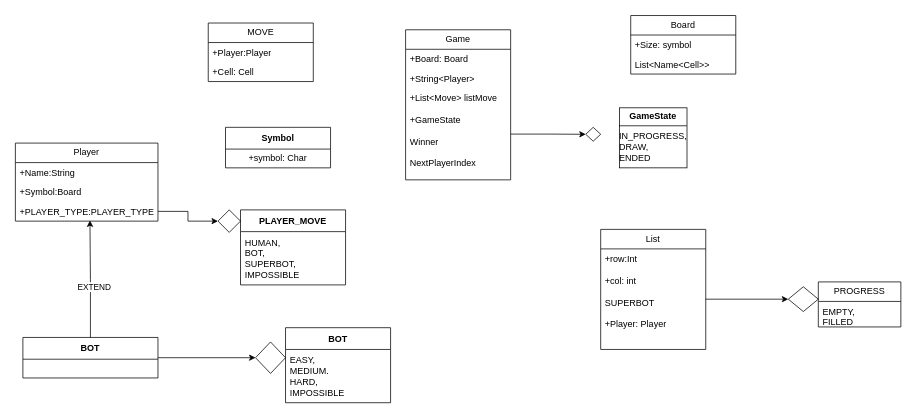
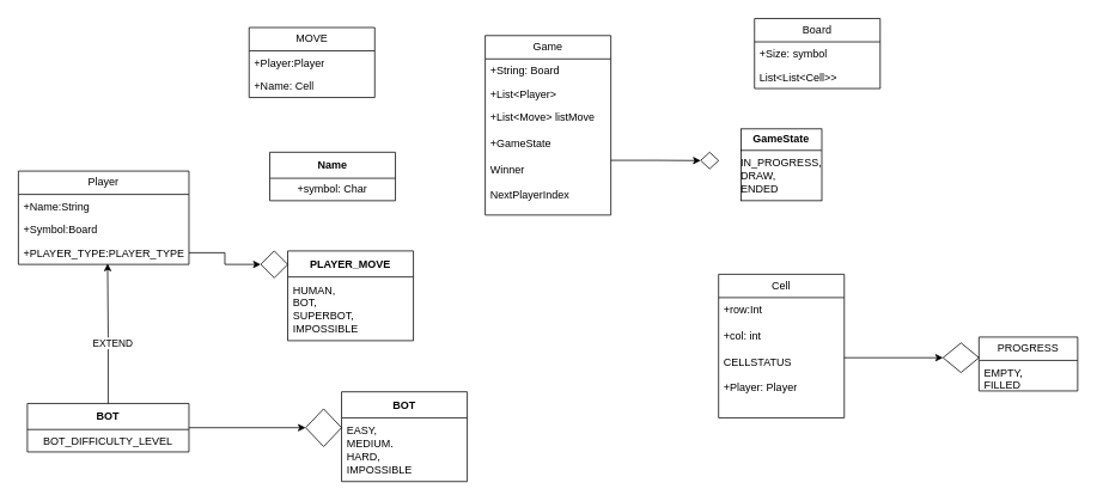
- <mxCell id="3" value="+Board: Board" style="text;strokeColor=none;fillColor=none;align=left;verticalAlign=top;spacingLeft=4;spacingRight=4;overflow=hidden;rotatable=0;points=[[0,0.5],[1,0.5]];portConstraint=eastwest;whiteSpace=wrap;html=1;" parent="2" vertex="1"><mxGeometry y="26" width="140" height="26" as="geometry" /></mxCell>
+ <mxCell id="3" value="+String: Board" style="text;strokeColor=none;fillColor=none;align=left;verticalAlign=top;spacingLeft=4;spacingRight=4;overflow=hidden;rotatable=0;points=[[0,0.5],[1,0.5]];portConstraint=eastwest;whiteSpace=wrap;html=1;" parent="2" vertex="1"><mxGeometry y="26" width="140" height="26" as="geometry" /></mxCell>
- <mxCell id="11" value="List&amp;lt;Name&amp;lt;Cell&amp;gt;&amp;gt;" style="text;strokeColor=none;fillColor=none;align=left;verticalAlign=top;spacingLeft=4;spacingRight=4;overflow=hidden;rotatable=0;points=[[0,0.5],[1,0.5]];portConstraint=eastwest;whiteSpace=wrap;html=1;" parent="9" vertex="1"><mxGeometry y="52" width="140" height="26" as="geometry" /></mxCell>
+ <mxCell id="11" value="List&amp;lt;List&amp;lt;Cell&amp;gt;&amp;gt;" style="text;strokeColor=none;fillColor=none;align=left;verticalAlign=top;spacingLeft=4;spacingRight=4;overflow=hidden;rotatable=0;points=[[0,0.5],[1,0.5]];portConstraint=eastwest;whiteSpace=wrap;html=1;" parent="9" vertex="1"><mxGeometry y="52" width="140" height="26" as="geometry" /></mxCell>
- <mxCell id="38" value="+Cell: Cell" style="text;strokeColor=none;fillColor=none;align=left;verticalAlign=top;spacingLeft=4;spacingRight=4;overflow=hidden;rotatable=0;points=[[0,0.5],[1,0.5]];portConstraint=eastwest;whiteSpace=wrap;html=1;" parent="36" vertex="1"><mxGeometry y="52" width="140" height="26" as="geometry" /></mxCell>
+ <mxCell id="38" value="+Name: Cell" style="text;strokeColor=none;fillColor=none;align=left;verticalAlign=top;spacingLeft=4;spacingRight=4;overflow=hidden;rotatable=0;points=[[0,0.5],[1,0.5]];portConstraint=eastwest;whiteSpace=wrap;html=1;" parent="36" vertex="1"><mxGeometry y="52" width="140" height="26" as="geometry" /></mxCell>
- <mxCell id="4" value="+String&amp;lt;Player&amp;gt;" style="text;strokeColor=none;fillColor=none;align=left;verticalAlign=top;spacingLeft=4;spacingRight=4;overflow=hidden;rotatable=0;points=[[0,0.5],[1,0.5]];portConstraint=eastwest;whiteSpace=wrap;html=1;" parent="2" vertex="1"><mxGeometry y="52" width="140" height="26" as="geometry" /></mxCell>
+ <mxCell id="4" value="+List&amp;lt;Player&amp;gt;" style="text;strokeColor=none;fillColor=none;align=left;verticalAlign=top;spacingLeft=4;spacingRight=4;overflow=hidden;rotatable=0;points=[[0,0.5],[1,0.5]];portConstraint=eastwest;whiteSpace=wrap;html=1;" parent="2" vertex="1"><mxGeometry y="52" width="140" height="26" as="geometry" /></mxCell>
- <mxCell id="22" value="Symbol" style="swimlane;fontStyle=1;align=center;verticalAlign=middle;childLayout=stackLayout;horizontal=1;startSize=29;horizontalStack=0;resizeParent=1;resizeParentMax=0;resizeLast=0;collapsible=0;marginBottom=0;html=1;whiteSpace=wrap;" parent="1" vertex="1"><mxGeometry x="300" y="169" width="140" height="54" as="geometry" /></mxCell>
+ <mxCell id="22" value="Name" style="swimlane;fontStyle=1;align=center;verticalAlign=middle;childLayout=stackLayout;horizontal=1;startSize=29;horizontalStack=0;resizeParent=1;resizeParentMax=0;resizeLast=0;collapsible=0;marginBottom=0;html=1;whiteSpace=wrap;" parent="1" vertex="1"><mxGeometry x="300" y="169" width="140" height="54" as="geometry" /></mxCell>
- <mxCell id="12" value="List" style="swimlane;fontStyle=0;childLayout=stackLayout;horizontal=1;startSize=26;fillColor=none;horizontalStack=0;resizeParent=1;resizeParentMax=0;resizeLast=0;collapsible=1;marginBottom=0;whiteSpace=wrap;html=1;" parent="1" vertex="1"><mxGeometry x="800" y="305" width="140" height="160" as="geometry" /></mxCell>
+ <mxCell id="12" value="Cell" style="swimlane;fontStyle=0;childLayout=stackLayout;horizontal=1;startSize=26;fillColor=none;horizontalStack=0;resizeParent=1;resizeParentMax=0;resizeLast=0;collapsible=1;marginBottom=0;whiteSpace=wrap;html=1;" parent="1" vertex="1"><mxGeometry x="800" y="305" width="140" height="160" as="geometry" /></mxCell>
- <mxCell id="13" value="+row:Int&lt;div&gt;&lt;br&gt;&lt;/div&gt;&lt;div&gt;+col: int&lt;/div&gt;&lt;div&gt;&lt;br&gt;&lt;/div&gt;&lt;div&gt;SUPERBOT&lt;/div&gt;&lt;div&gt;&lt;br&gt;&lt;/div&gt;&lt;div&gt;+Player: Player&lt;/div&gt;" style="text;strokeColor=none;fillColor=none;align=left;verticalAlign=top;spacingLeft=4;spacingRight=4;overflow=hidden;rotatable=0;points=[[0,0.5],[1,0.5]];portConstraint=eastwest;whiteSpace=wrap;html=1;" parent="12" vertex="1"><mxGeometry y="26" width="140" height="134" as="geometry" /></mxCell>
+ <mxCell id="13" value="+row:Int&lt;div&gt;&lt;br&gt;&lt;/div&gt;&lt;div&gt;+col: int&lt;/div&gt;&lt;div&gt;&lt;br&gt;&lt;/div&gt;&lt;div&gt;CELLSTATUS&lt;/div&gt;&lt;div&gt;&lt;br&gt;&lt;/div&gt;&lt;div&gt;+Player: Player&lt;/div&gt;" style="text;strokeColor=none;fillColor=none;align=left;verticalAlign=top;spacingLeft=4;spacingRight=4;overflow=hidden;rotatable=0;points=[[0,0.5],[1,0.5]];portConstraint=eastwest;whiteSpace=wrap;html=1;" parent="12" vertex="1"><mxGeometry y="26" width="140" height="134" as="geometry" /></mxCell>
+ <mxCell id="33" value="BOT_DIFFICULTY_LEVEL" style="text;html=1;strokeColor=none;fillColor=none;align=center;verticalAlign=middle;spacingLeft=4;spacingRight=4;overflow=hidden;rotatable=0;points=[[0,0.5],[1,0.5]];portConstraint=eastwest;whiteSpace=wrap;" parent="1" vertex="1"><mxGeometry x="30" y="478" width="180" height="25" as="geometry" /></mxCell>
